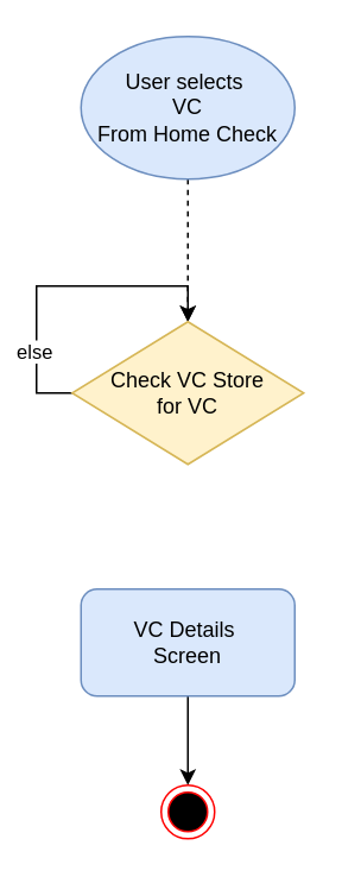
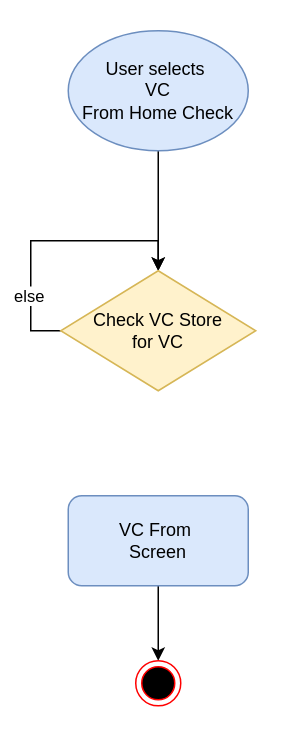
- <mxCell id="2" style="edgeStyle=orthogonalEdgeStyle;rounded=0;orthogonalLoop=1;jettySize=auto;html=1;dashed=1;" edge="1" parent="1" source="3" target="9"><mxGeometry relative="1" as="geometry" /></mxCell>
+ <mxCell id="2" style="edgeStyle=orthogonalEdgeStyle;rounded=0;orthogonalLoop=1;jettySize=auto;html=1;" edge="1" parent="1" source="3" target="9"><mxGeometry relative="1" as="geometry" /></mxCell>
- <mxCell id="5" value="VC Details&amp;nbsp;&lt;br&gt;Screen" style="rounded=1;whiteSpace=wrap;html=1;fillColor=#dae8fc;strokeColor=#6c8ebf;" parent="1" vertex="1"><mxGeometry x="45" y="330" width="120" height="60" as="geometry" /></mxCell>
+ <mxCell id="5" value="VC From&amp;nbsp;&lt;br&gt;Screen" style="rounded=1;whiteSpace=wrap;html=1;fillColor=#dae8fc;strokeColor=#6c8ebf;" parent="1" vertex="1"><mxGeometry x="45" y="330" width="120" height="60" as="geometry" /></mxCell>
